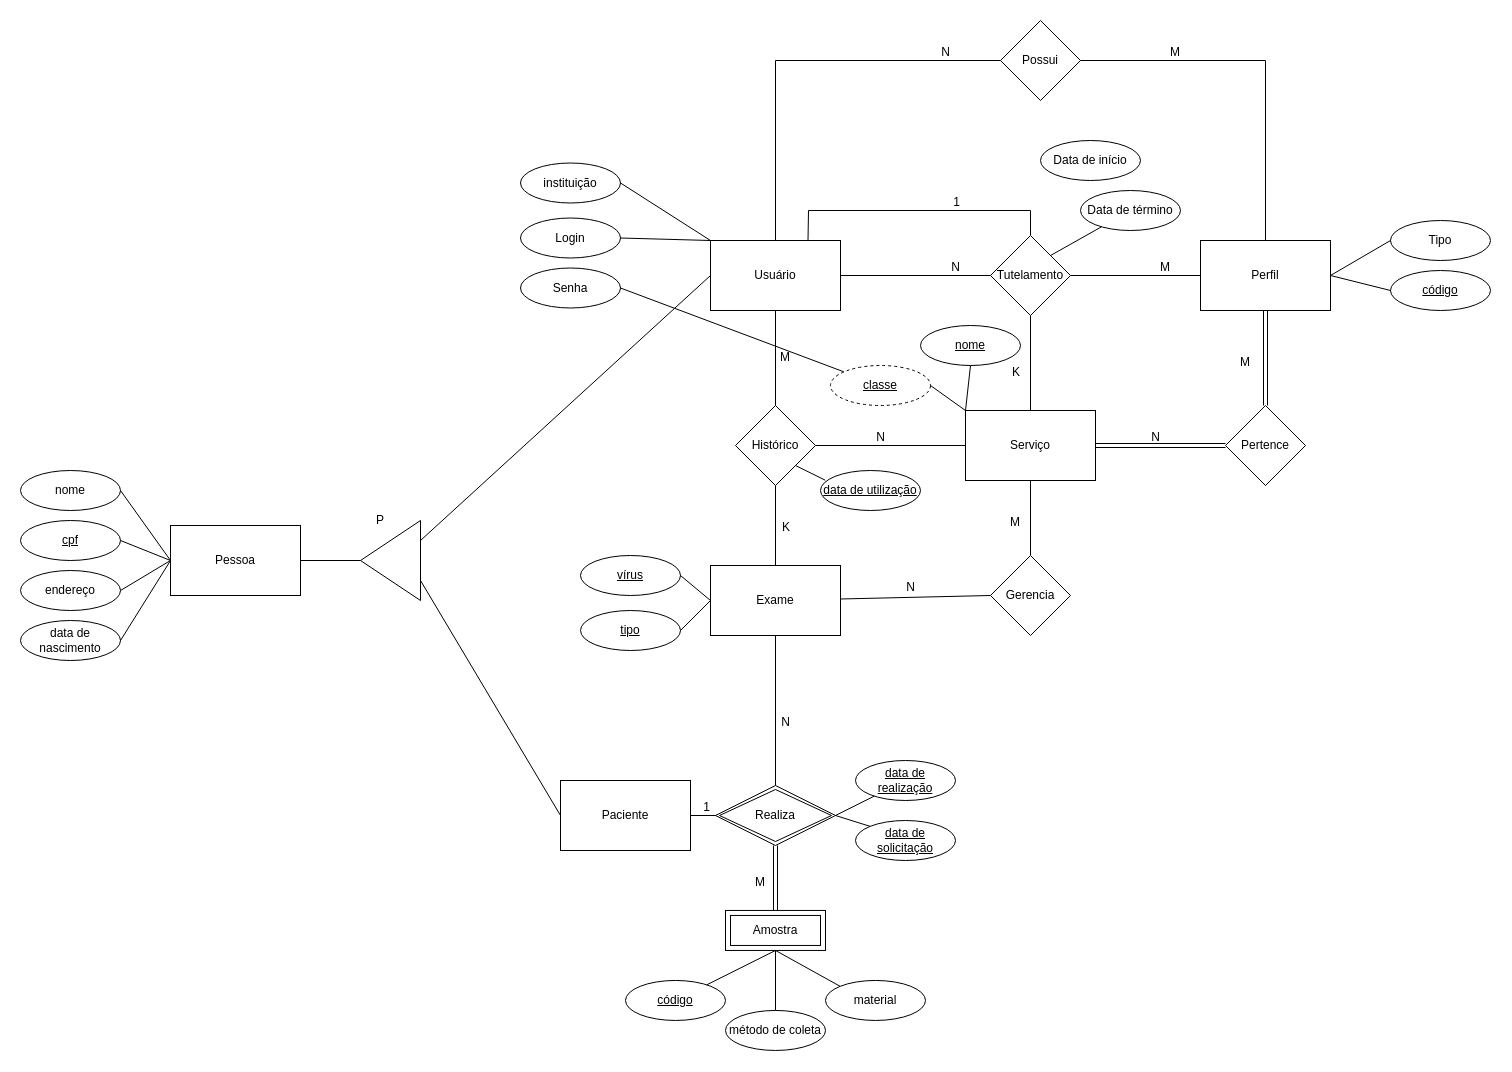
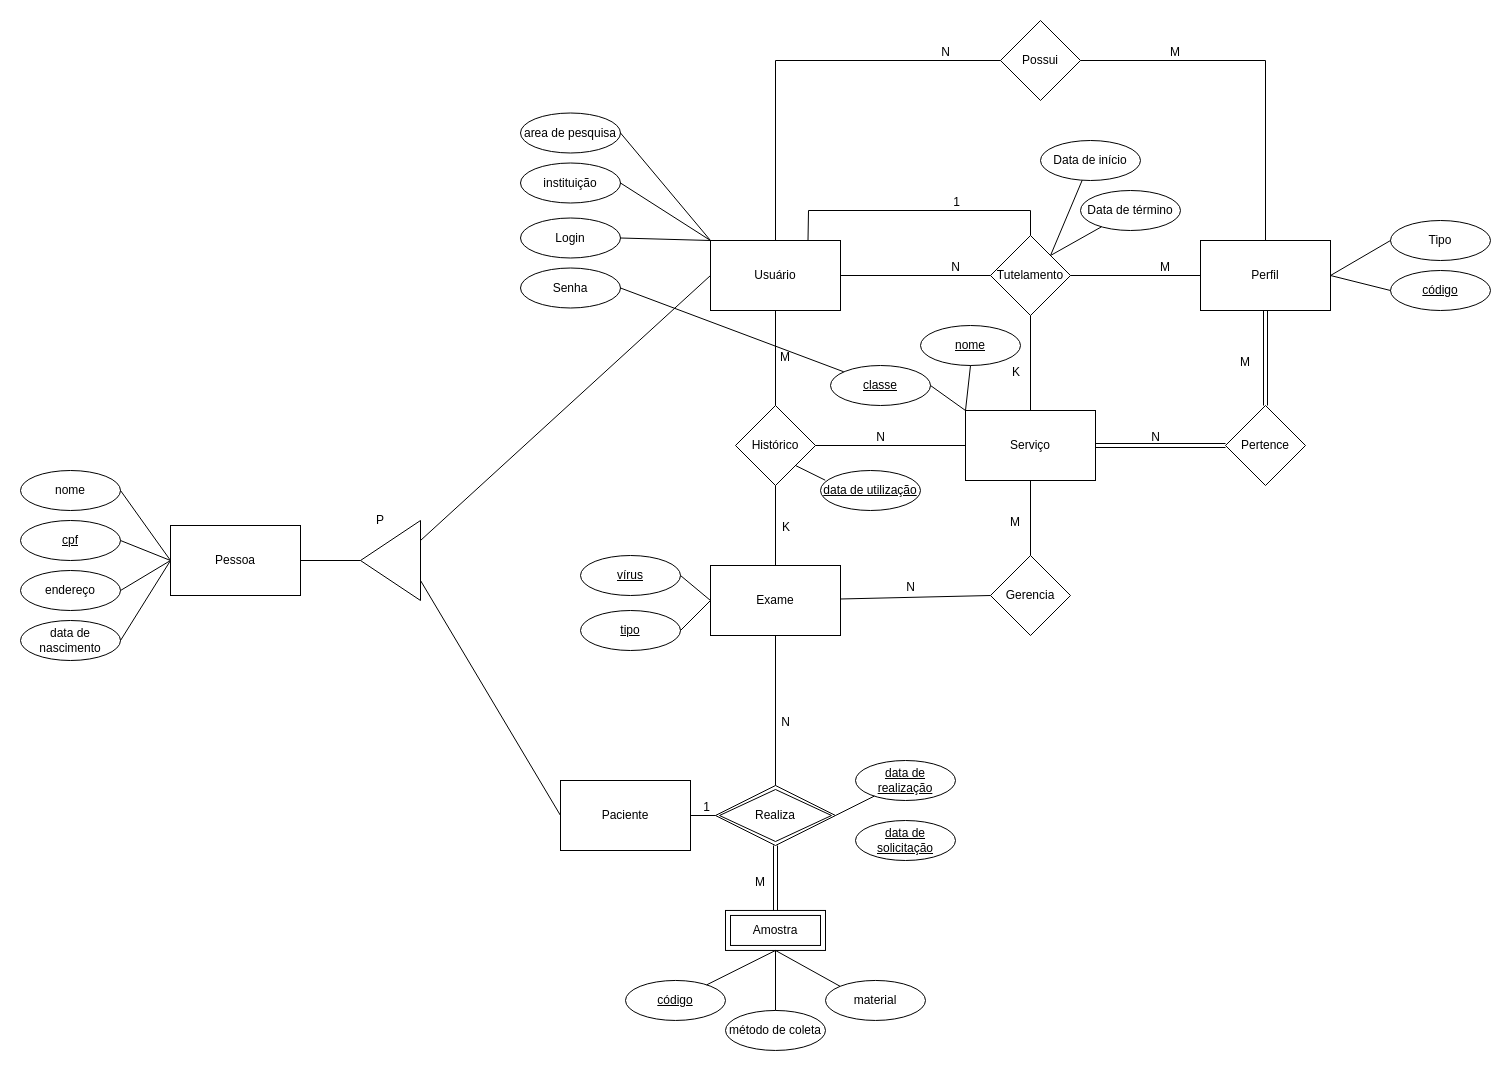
+ <mxCell id="86" value="area de pesquisa" style="ellipse;whiteSpace=wrap;html=1;align=center;" parent="1" vertex="1"><mxGeometry x="520" y="112.5" width="100" height="40" as="geometry" /></mxCell>
+ <mxCell id="6" value="" style="endArrow=none;html=1;exitX=1;exitY=0.5;exitDx=0;exitDy=0;entryX=0;entryY=0;entryDx=0;entryDy=0;" parent="1" source="86" target="2" edge="1"><mxGeometry width="50" height="50" relative="1" as="geometry"><mxPoint x="670" y="220" as="sourcePoint" /><mxPoint x="740" y="250" as="targetPoint" /></mxGeometry></mxCell>
+ <mxCell id="24" value="" style="endArrow=none;html=1;exitX=1;exitY=0;exitDx=0;exitDy=0;" parent="1" source="10" target="21" edge="1"><mxGeometry width="50" height="50" relative="1" as="geometry"><mxPoint x="1060" y="265" as="sourcePoint" /><mxPoint x="1111.024" y="236.299" as="targetPoint" /></mxGeometry></mxCell>
- <mxCell id="39" value="classe" style="ellipse;whiteSpace=wrap;html=1;align=center;fontStyle=4;dashed=1;" parent="1" vertex="1"><mxGeometry x="830" y="365" width="100" height="40" as="geometry" /></mxCell>
+ <mxCell id="39" value="classe" style="ellipse;whiteSpace=wrap;html=1;align=center;fontStyle=4;" parent="1" vertex="1"><mxGeometry x="830" y="365" width="100" height="40" as="geometry" /></mxCell>
- <mxCell id="85" value="" style="endArrow=none;html=1;exitX=1;exitY=0.5;exitDx=0;exitDy=0;entryX=0;entryY=0;entryDx=0;entryDy=0;" parent="1" source="51" target="84" edge="1"><mxGeometry width="50" height="50" relative="1" as="geometry"><mxPoint x="670" y="700" as="sourcePoint" /><mxPoint x="860" y="840" as="targetPoint" /></mxGeometry></mxCell>
